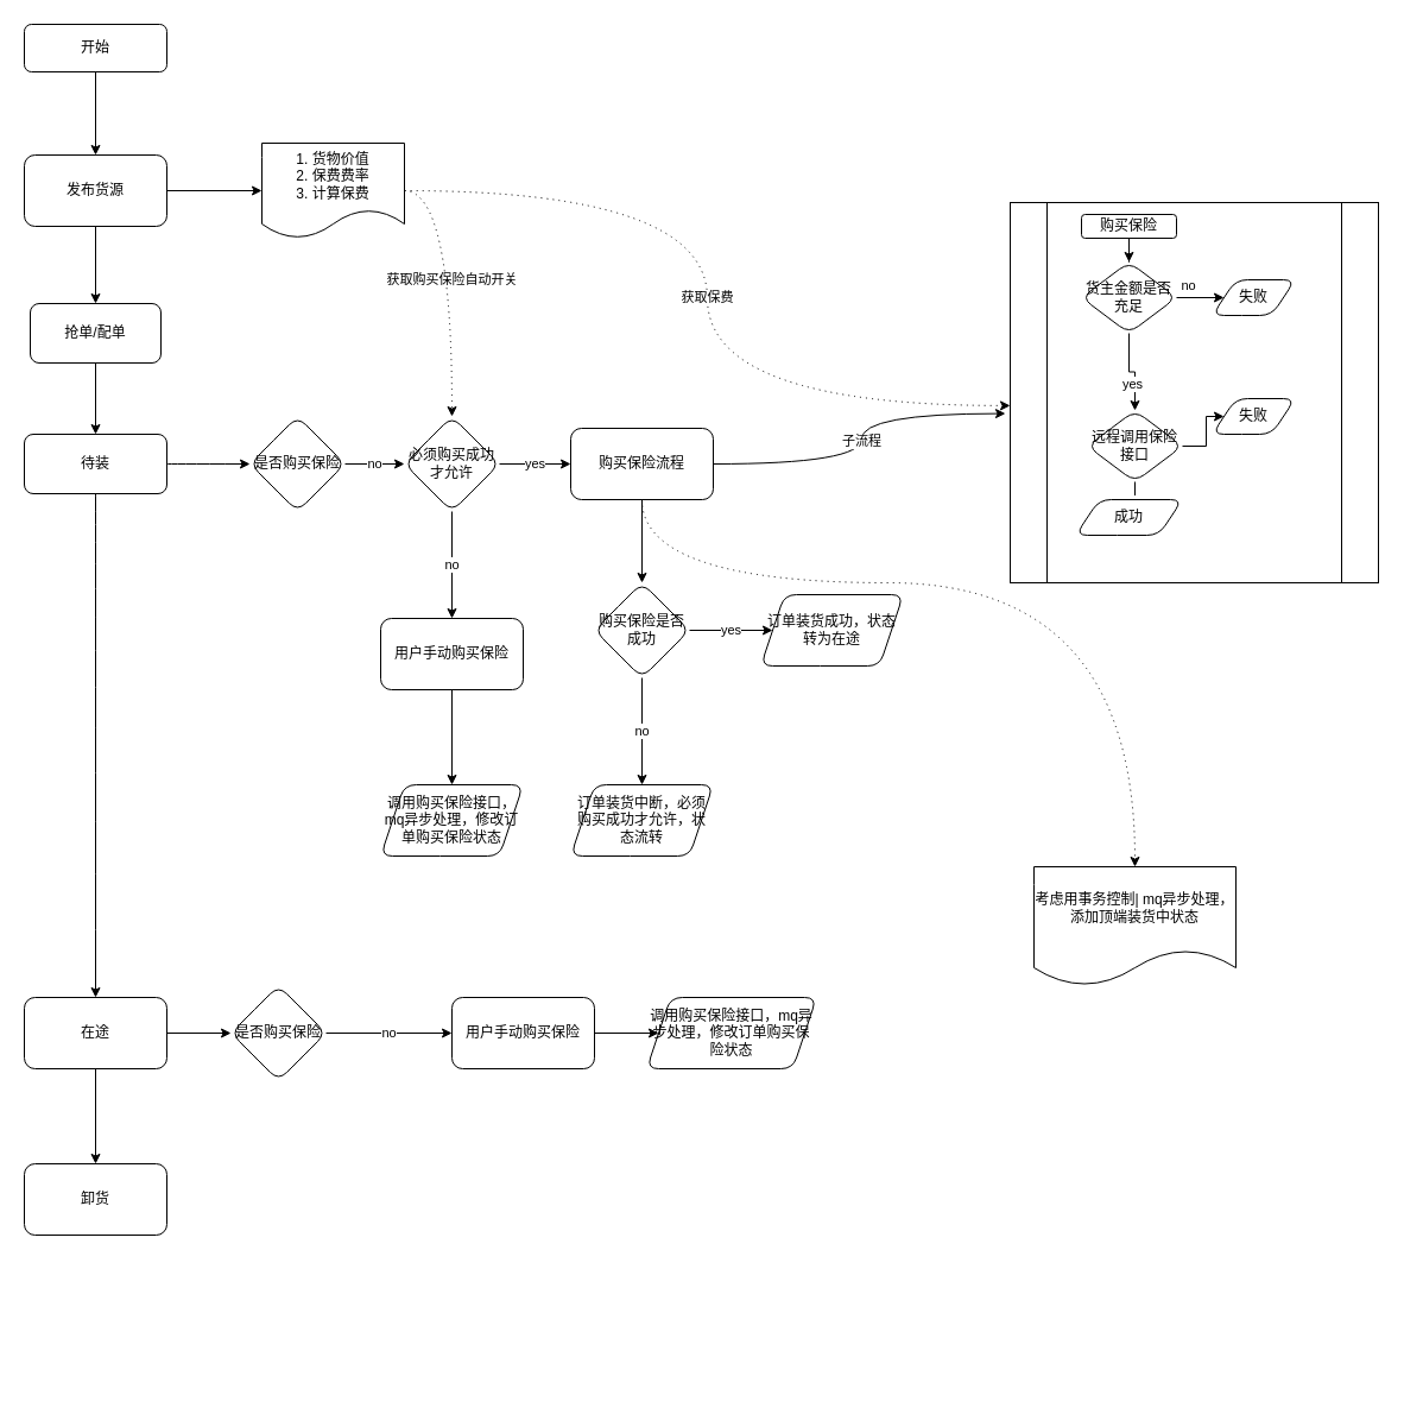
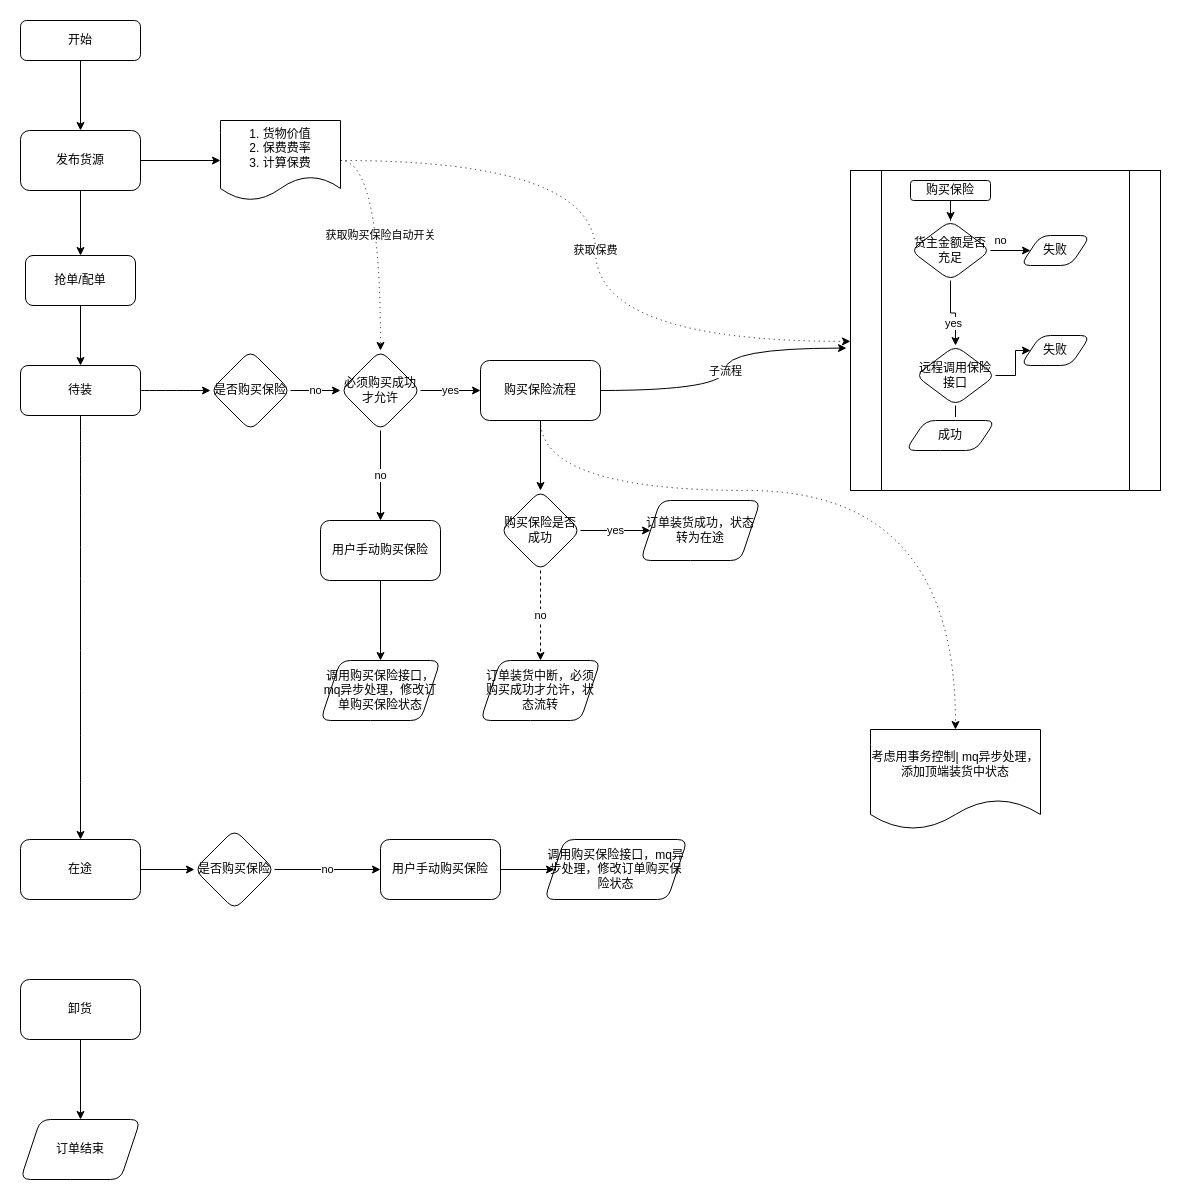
- <mxCell id="29" value="no" style="edgeStyle=orthogonalEdgeStyle;rounded=0;orthogonalLoop=1;jettySize=auto;html=1;endArrow=classic;endFill=1;sketch=0;shadow=0;" parent="1" source="30" target="32" edge="1"><mxGeometry relative="1" as="geometry" /></mxCell>
+ <mxCell id="29" value="no" style="edgeStyle=orthogonalEdgeStyle;rounded=0;orthogonalLoop=1;jettySize=auto;html=1;endArrow=classic;endFill=1;sketch=0;shadow=0;dashed=1;" parent="1" source="30" target="32" edge="1"><mxGeometry relative="1" as="geometry" /></mxCell>
- <mxCell id="19" value="" style="edgeStyle=orthogonalEdgeStyle;rounded=0;orthogonalLoop=1;jettySize=auto;html=1;sketch=0;shadow=0;" parent="1" source="20" target="48" edge="1"><mxGeometry relative="1" as="geometry" /></mxCell>
+ <mxCell id="47" value="" style="edgeStyle=orthogonalEdgeStyle;rounded=0;orthogonalLoop=1;jettySize=auto;html=1;sketch=0;shadow=0;" parent="1" source="48" target="49" edge="1"><mxGeometry relative="1" as="geometry" /></mxCell>
+ <mxCell id="49" value="订单结束" style="shape=parallelogram;perimeter=parallelogramPerimeter;whiteSpace=wrap;html=1;fixedSize=1;rounded=1;shadow=0;strokeWidth=1;glass=0;sketch=0;" parent="1" vertex="1"><mxGeometry x="20" y="1119" width="120" height="60" as="geometry" /></mxCell>
